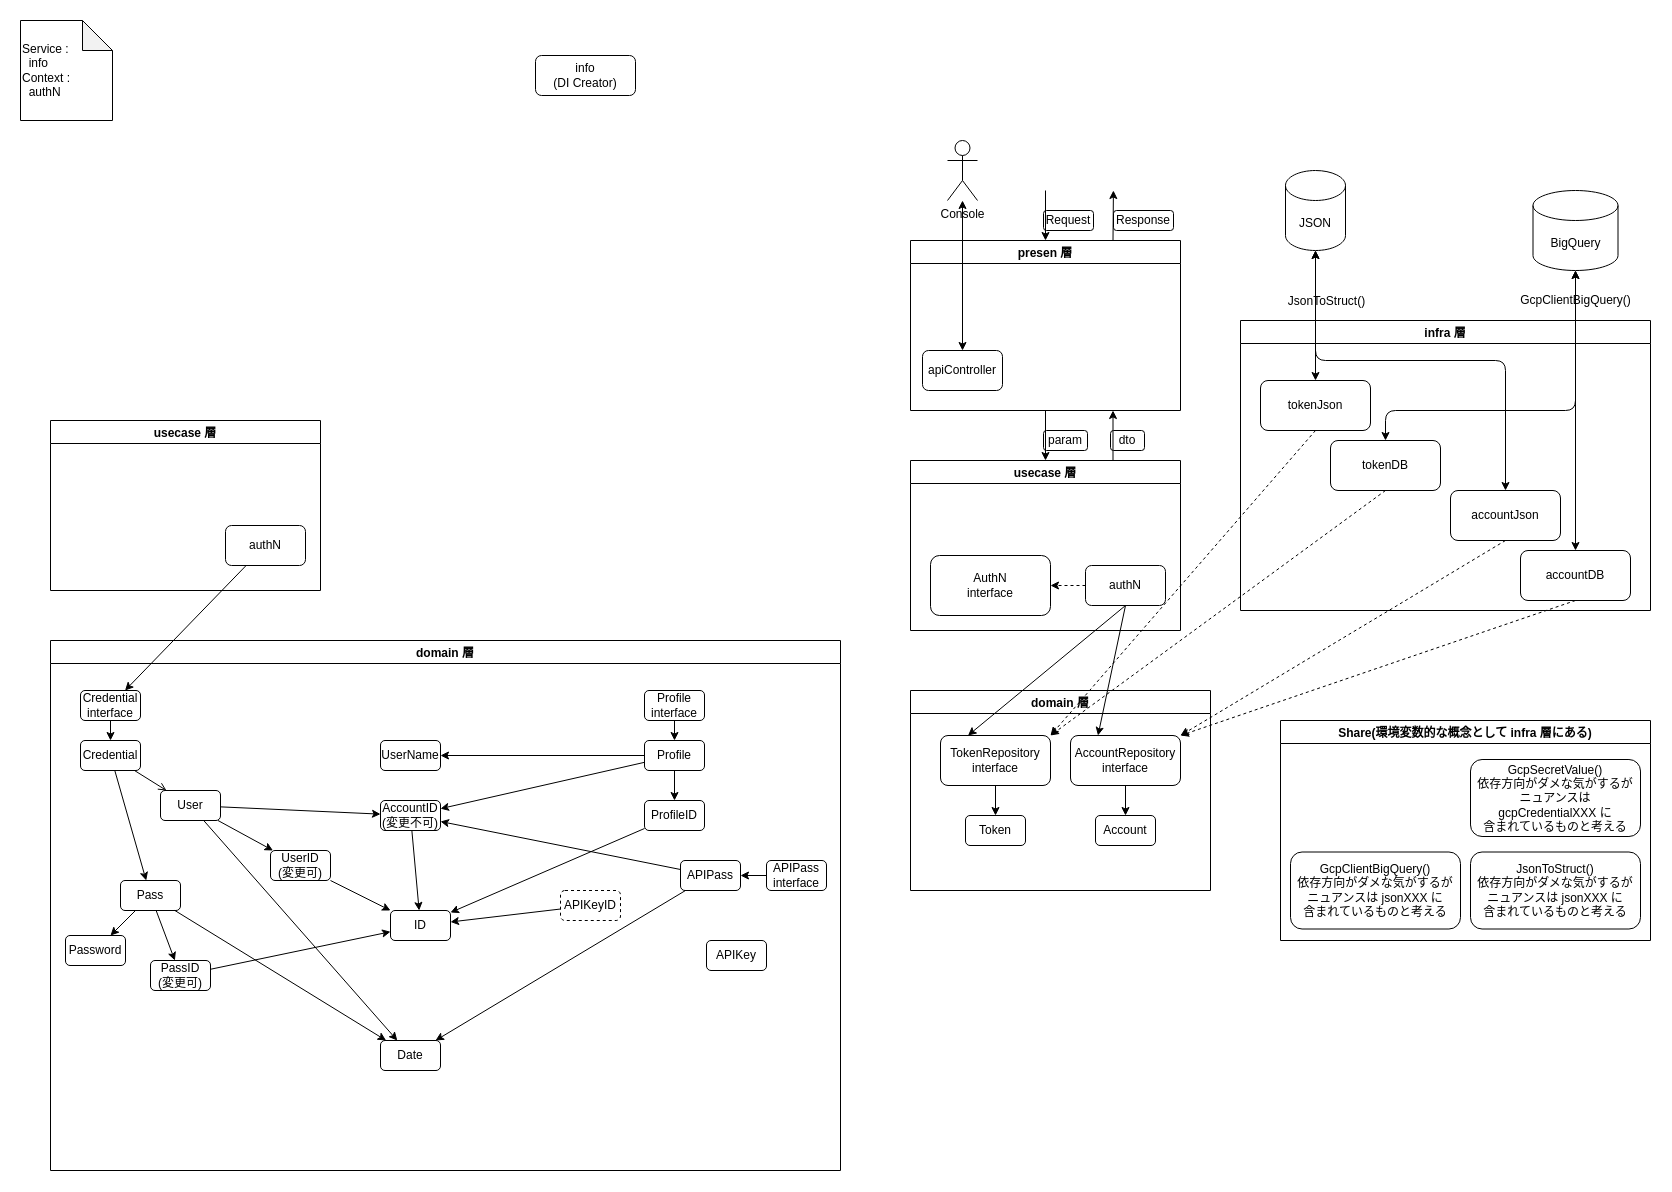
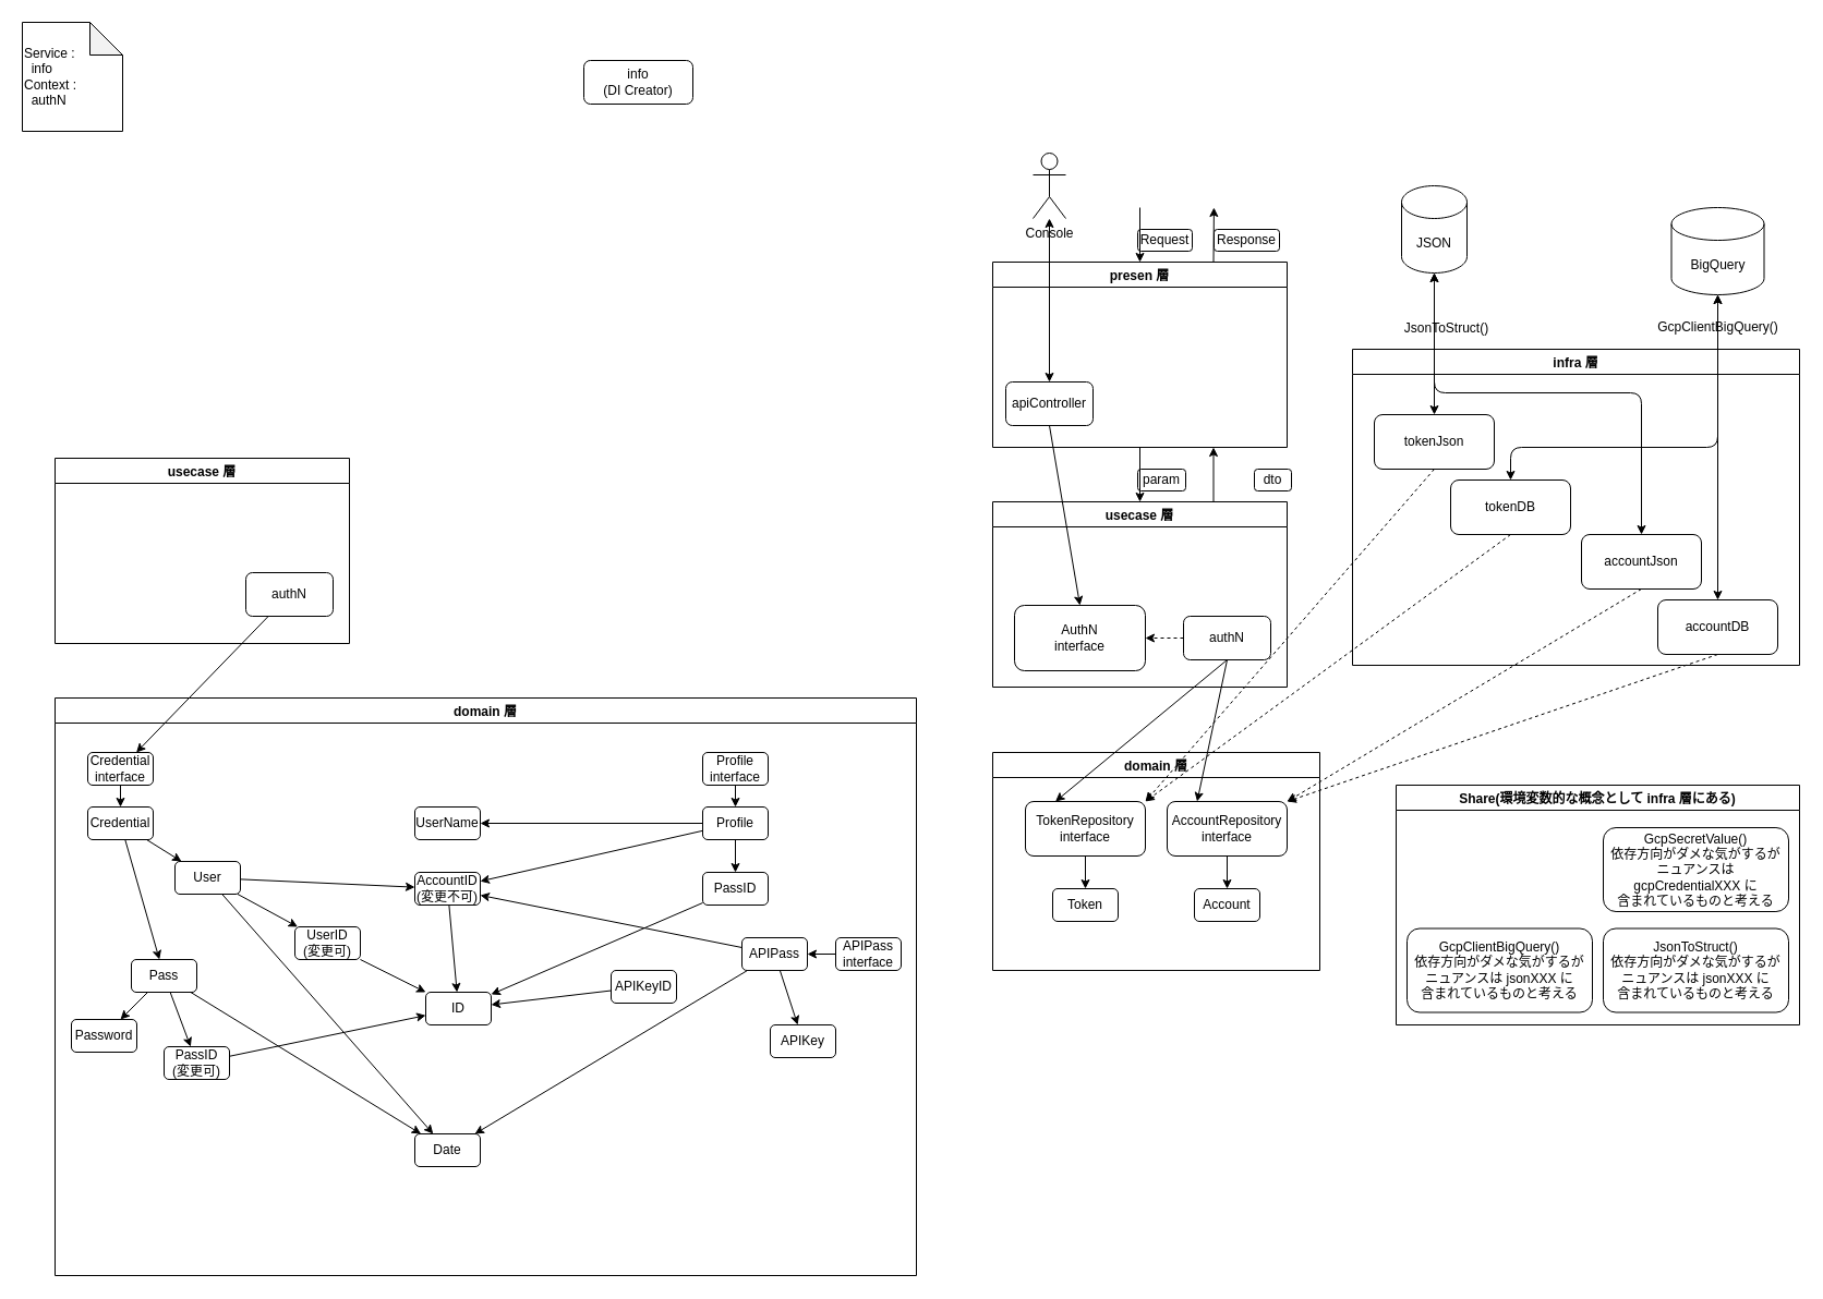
- <mxCell id="47" value="dto" style="rounded=1;whiteSpace=wrap;html=1;fillColor=none;" parent="1" vertex="1"><mxGeometry x="1110" y="430" width="34" height="20" as="geometry" /></mxCell>
+ <mxCell id="47" value="dto" style="rounded=1;whiteSpace=wrap;html=1;fillColor=none;" parent="1" vertex="1"><mxGeometry x="1150" y="430" width="34" height="20" as="geometry" /></mxCell>
+ <mxCell id="44" style="edgeStyle=none;html=1;exitX=0.5;exitY=1;exitDx=0;exitDy=0;entryX=0.5;entryY=0;entryDx=0;entryDy=0;startArrow=none;startFill=0;" parent="1" source="22" target="9" edge="1"><mxGeometry relative="1" as="geometry" /></mxCell>
- <mxCell id="59" style="edgeStyle=none;html=1;endArrow=open;" parent="51" source="61" target="55" edge="1"><mxGeometry relative="1" as="geometry" /></mxCell>
+ <mxCell id="59" style="edgeStyle=none;html=1;" parent="51" source="61" target="55" edge="1"><mxGeometry relative="1" as="geometry" /></mxCell>
- <mxCell id="81" value="ProfileID" style="rounded=1;whiteSpace=wrap;html=1;fillColor=none;" parent="51" vertex="1"><mxGeometry x="594" y="160" width="60" height="30" as="geometry" /></mxCell>
+ <mxCell id="81" value="PassID" style="rounded=1;whiteSpace=wrap;html=1;fillColor=none;" parent="51" vertex="1"><mxGeometry x="594" y="160" width="60" height="30" as="geometry" /></mxCell>
- <mxCell id="75" value="APIKeyID" style="rounded=1;whiteSpace=wrap;html=1;fillColor=none;dashed=1;" parent="51" vertex="1"><mxGeometry x="510" y="250" width="60" height="30" as="geometry" /></mxCell>
+ <mxCell id="75" value="APIKeyID" style="rounded=1;whiteSpace=wrap;html=1;fillColor=none;" parent="51" vertex="1"><mxGeometry x="510" y="250" width="60" height="30" as="geometry" /></mxCell>
+ <mxCell id="63" style="edgeStyle=none;html=1;" parent="51" source="66" target="58" edge="1"><mxGeometry relative="1" as="geometry" /></mxCell>
